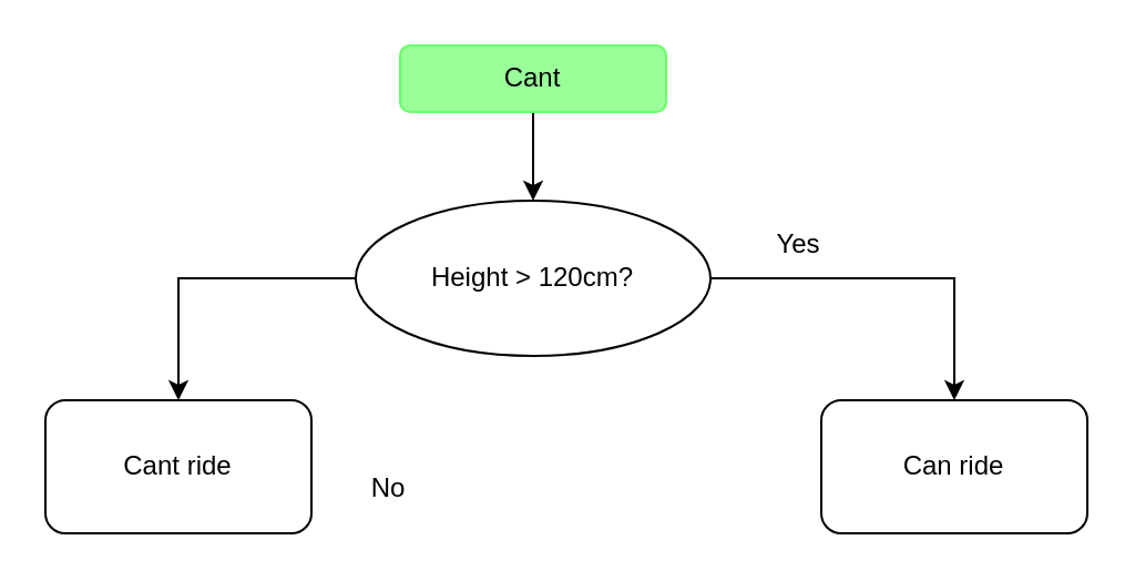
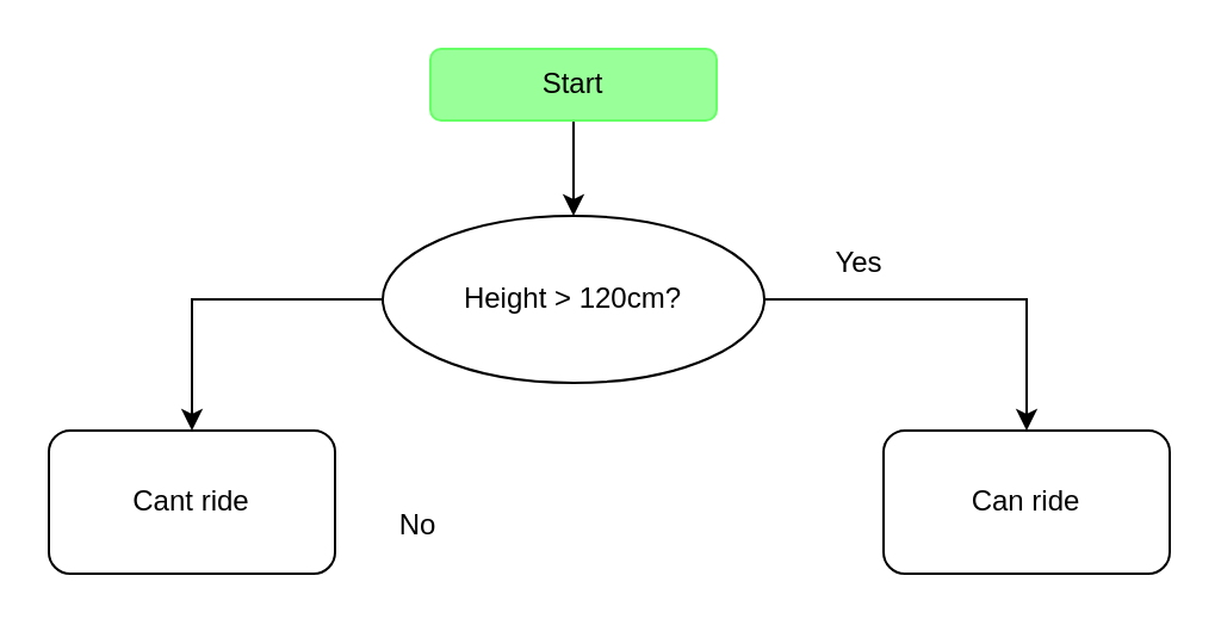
- <mxCell id="3" value="Cant" style="rounded=1;whiteSpace=wrap;html=1;fillColor=#99FF99;strokeColor=#66FF66;" vertex="1" parent="1"><mxGeometry x="180" y="20" width="120" height="30" as="geometry" /></mxCell>
+ <mxCell id="3" value="Start" style="rounded=1;whiteSpace=wrap;html=1;fillColor=#99FF99;strokeColor=#66FF66;" vertex="1" parent="1"><mxGeometry x="180" y="20" width="120" height="30" as="geometry" /></mxCell>
